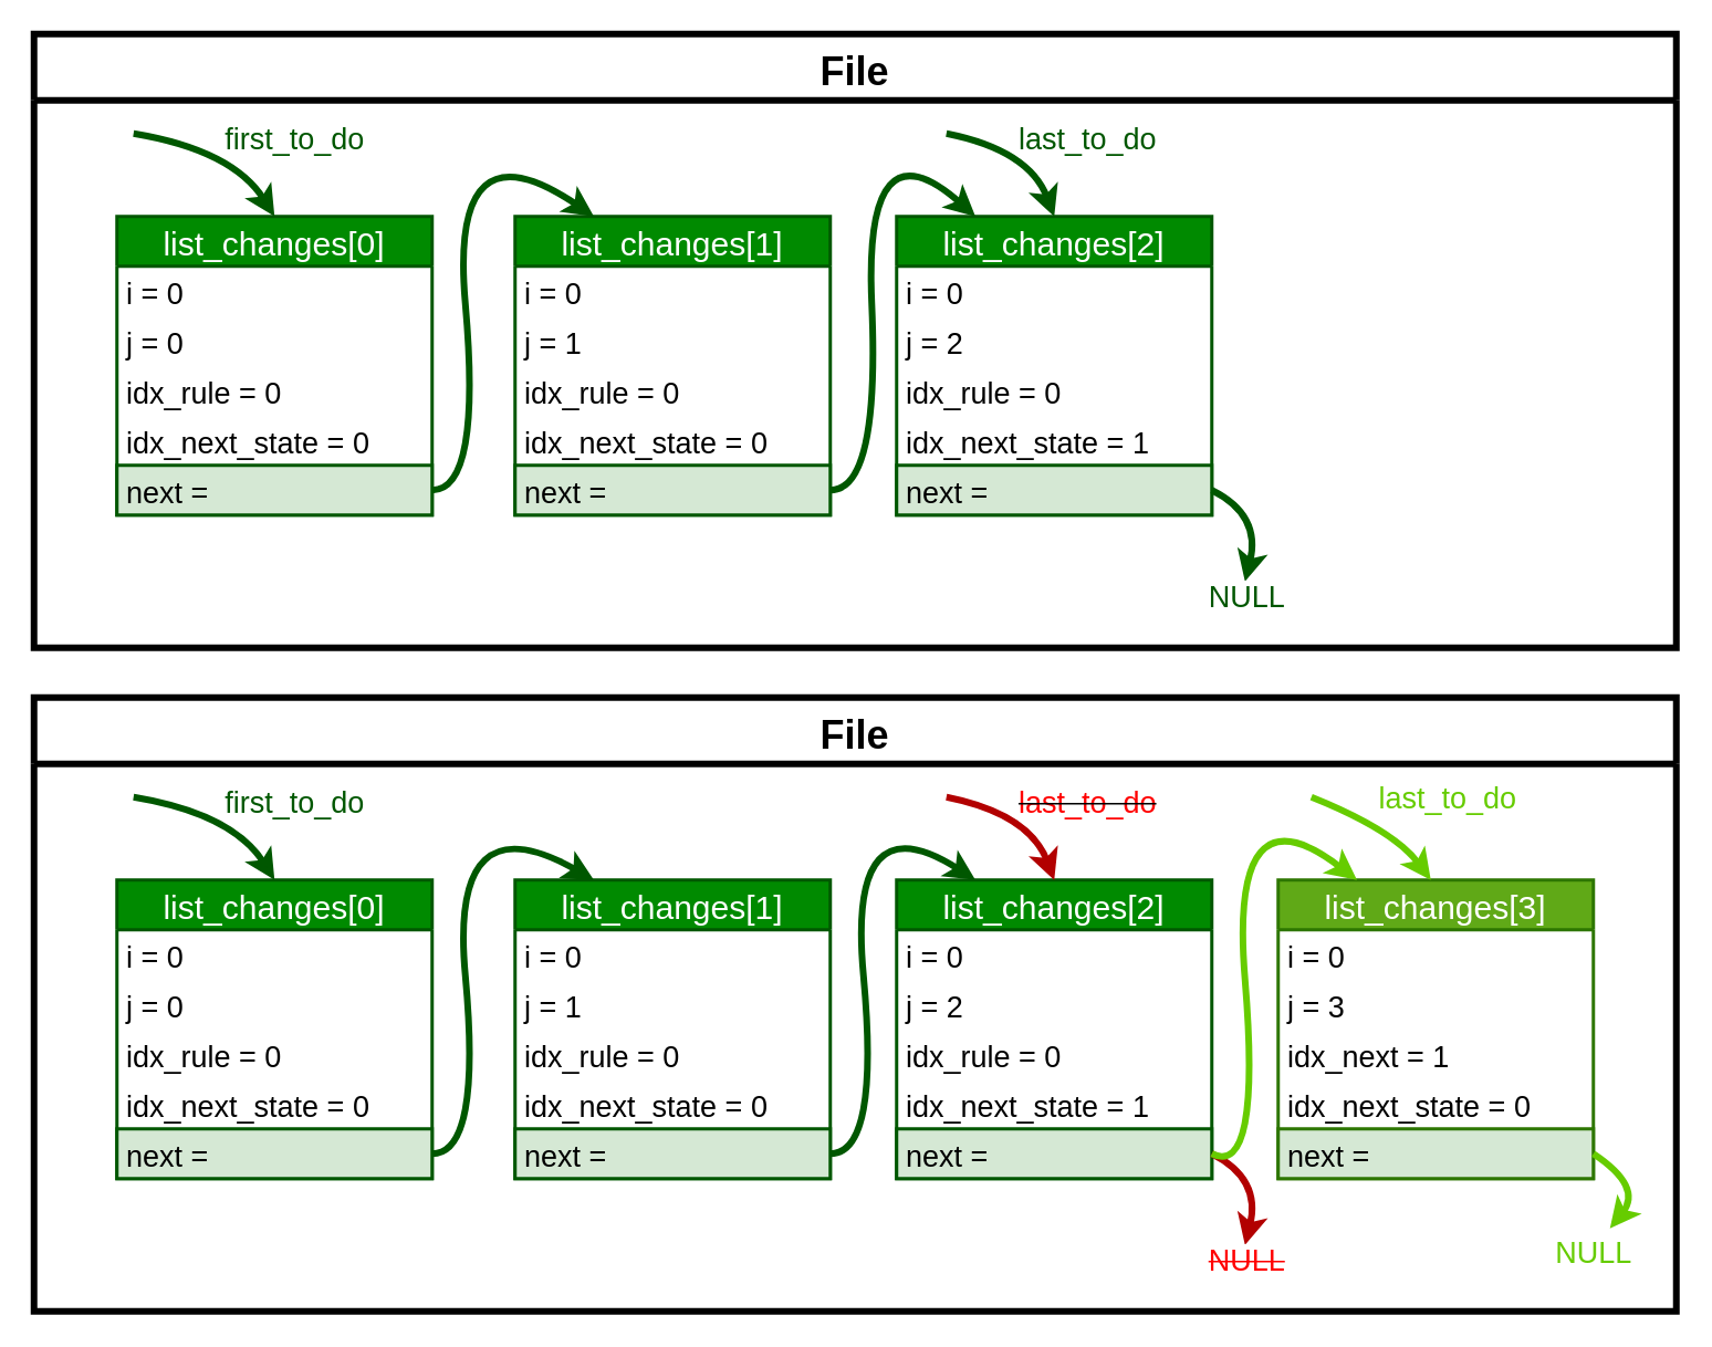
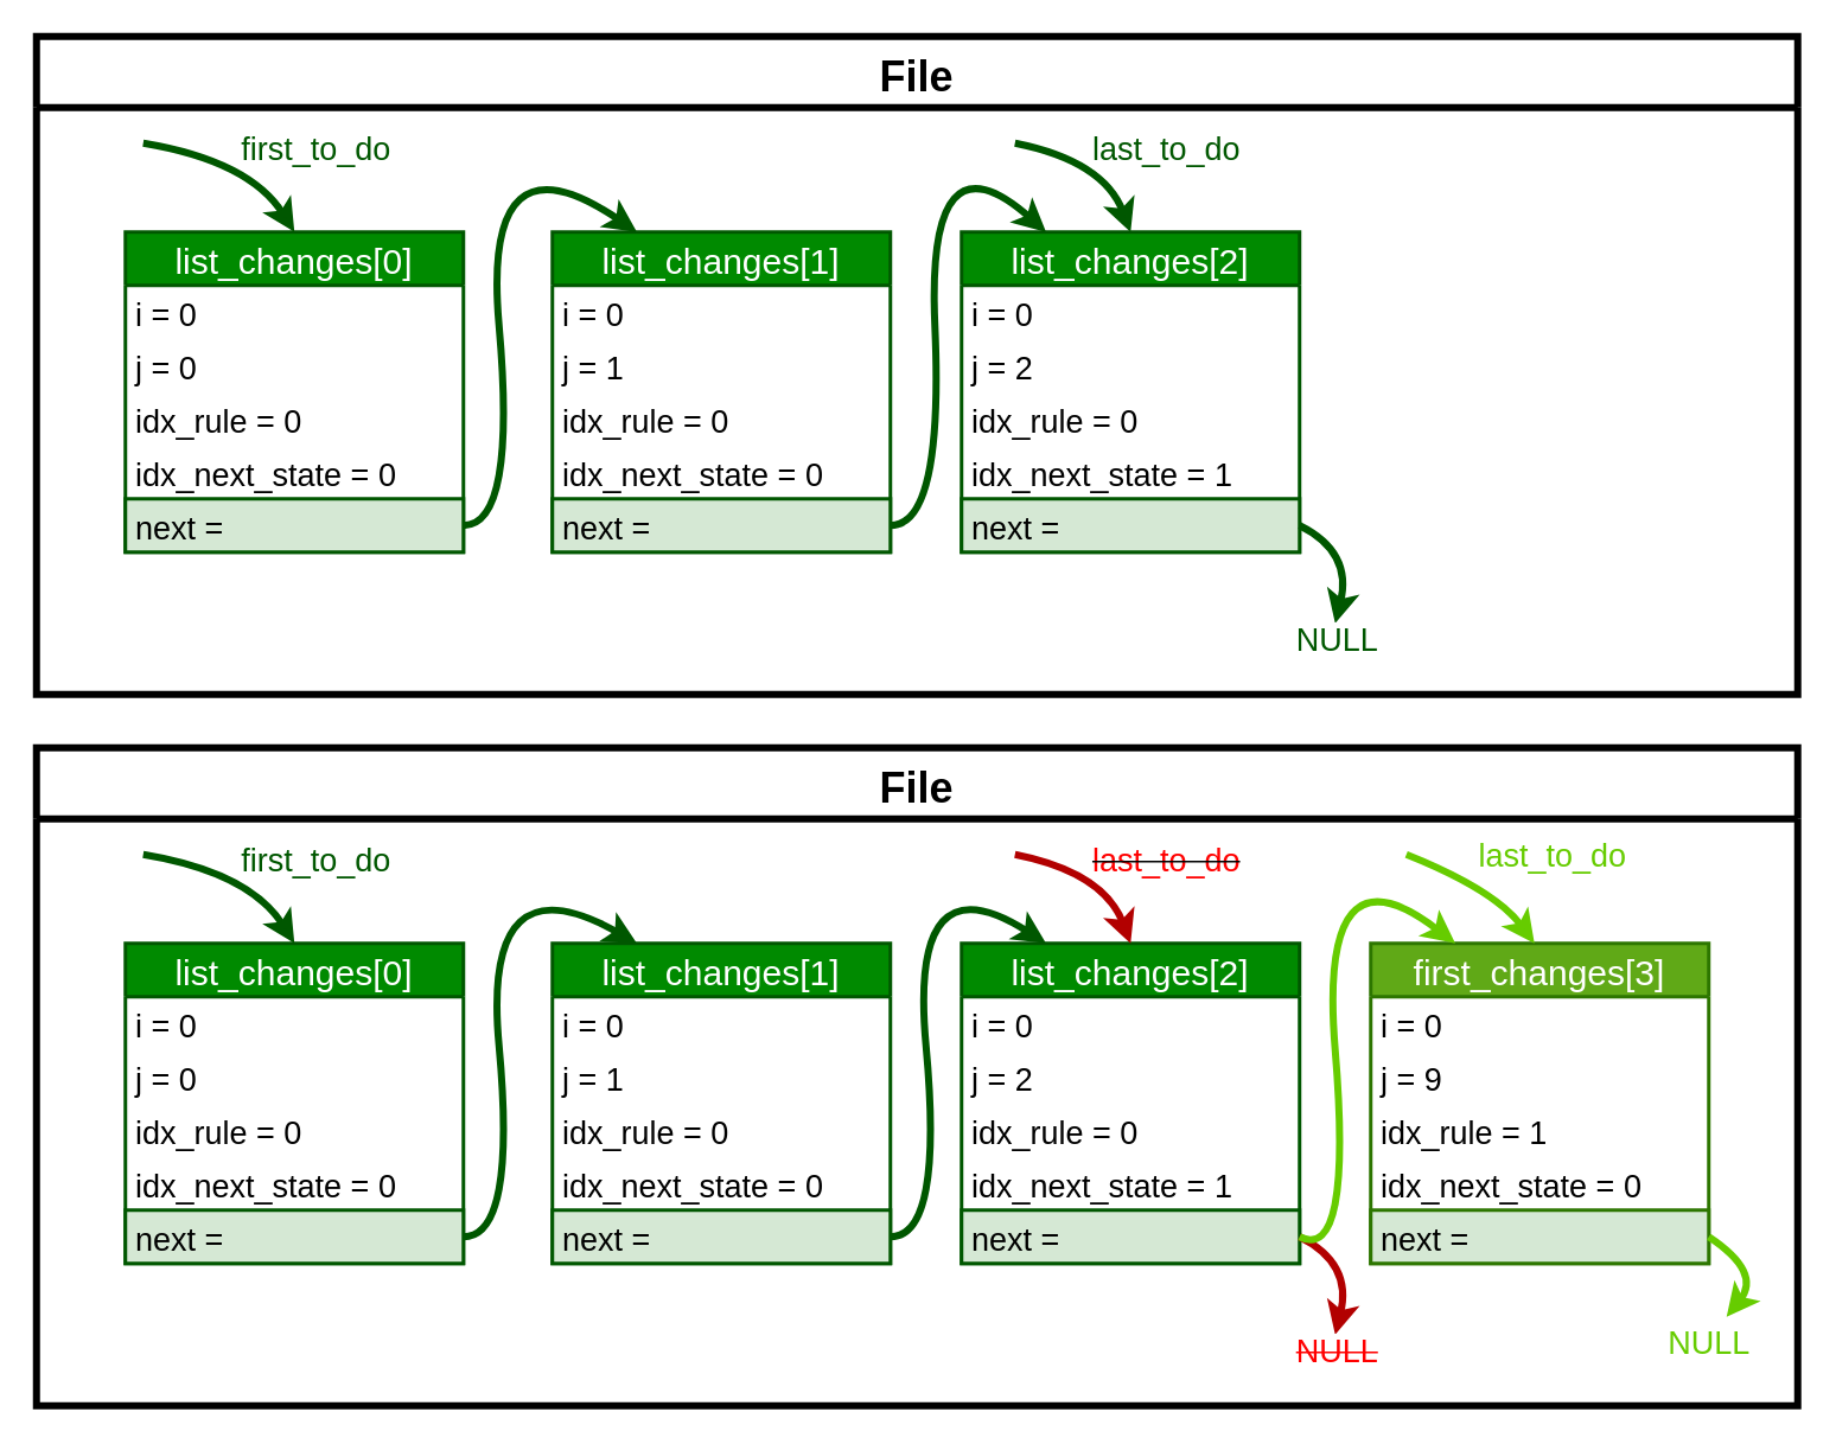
- <mxCell id="42" value="list_changes[3]" style="swimlane;fontStyle=0;childLayout=stackLayout;horizontal=1;startSize=30;horizontalStack=0;resizeParent=1;resizeParentMax=0;resizeLast=0;collapsible=1;marginBottom=0;fontSize=20;strokeWidth=2;fillColor=#60a917;strokeColor=#2D7600;fontColor=#ffffff;" parent="29" vertex="1"><mxGeometry x="750" y="110" width="190" height="180" as="geometry" /></mxCell>
+ <mxCell id="42" value="first_changes[3]" style="swimlane;fontStyle=0;childLayout=stackLayout;horizontal=1;startSize=30;horizontalStack=0;resizeParent=1;resizeParentMax=0;resizeLast=0;collapsible=1;marginBottom=0;fontSize=20;strokeWidth=2;fillColor=#60a917;strokeColor=#2D7600;fontColor=#ffffff;" parent="29" vertex="1"><mxGeometry x="750" y="110" width="190" height="180" as="geometry" /></mxCell>
- <mxCell id="46" value="j = 3" style="text;strokeColor=none;fillColor=none;align=left;verticalAlign=middle;spacingLeft=4;spacingRight=4;overflow=hidden;points=[[0,0.5],[1,0.5]];portConstraint=eastwest;rotatable=0;fontSize=18;" parent="42" vertex="1"><mxGeometry y="60" width="190" height="30" as="geometry" /></mxCell>
+ <mxCell id="46" value="j = 9" style="text;strokeColor=none;fillColor=none;align=left;verticalAlign=middle;spacingLeft=4;spacingRight=4;overflow=hidden;points=[[0,0.5],[1,0.5]];portConstraint=eastwest;rotatable=0;fontSize=18;" parent="42" vertex="1"><mxGeometry y="60" width="190" height="30" as="geometry" /></mxCell>
- <mxCell id="47" value="idx_next = 1" style="text;strokeColor=none;fillColor=none;align=left;verticalAlign=middle;spacingLeft=4;spacingRight=4;overflow=hidden;points=[[0,0.5],[1,0.5]];portConstraint=eastwest;rotatable=0;fontSize=18;" parent="42" vertex="1"><mxGeometry y="90" width="190" height="30" as="geometry" /></mxCell>
+ <mxCell id="47" value="idx_rule = 1" style="text;strokeColor=none;fillColor=none;align=left;verticalAlign=middle;spacingLeft=4;spacingRight=4;overflow=hidden;points=[[0,0.5],[1,0.5]];portConstraint=eastwest;rotatable=0;fontSize=18;" parent="42" vertex="1"><mxGeometry y="90" width="190" height="30" as="geometry" /></mxCell>
